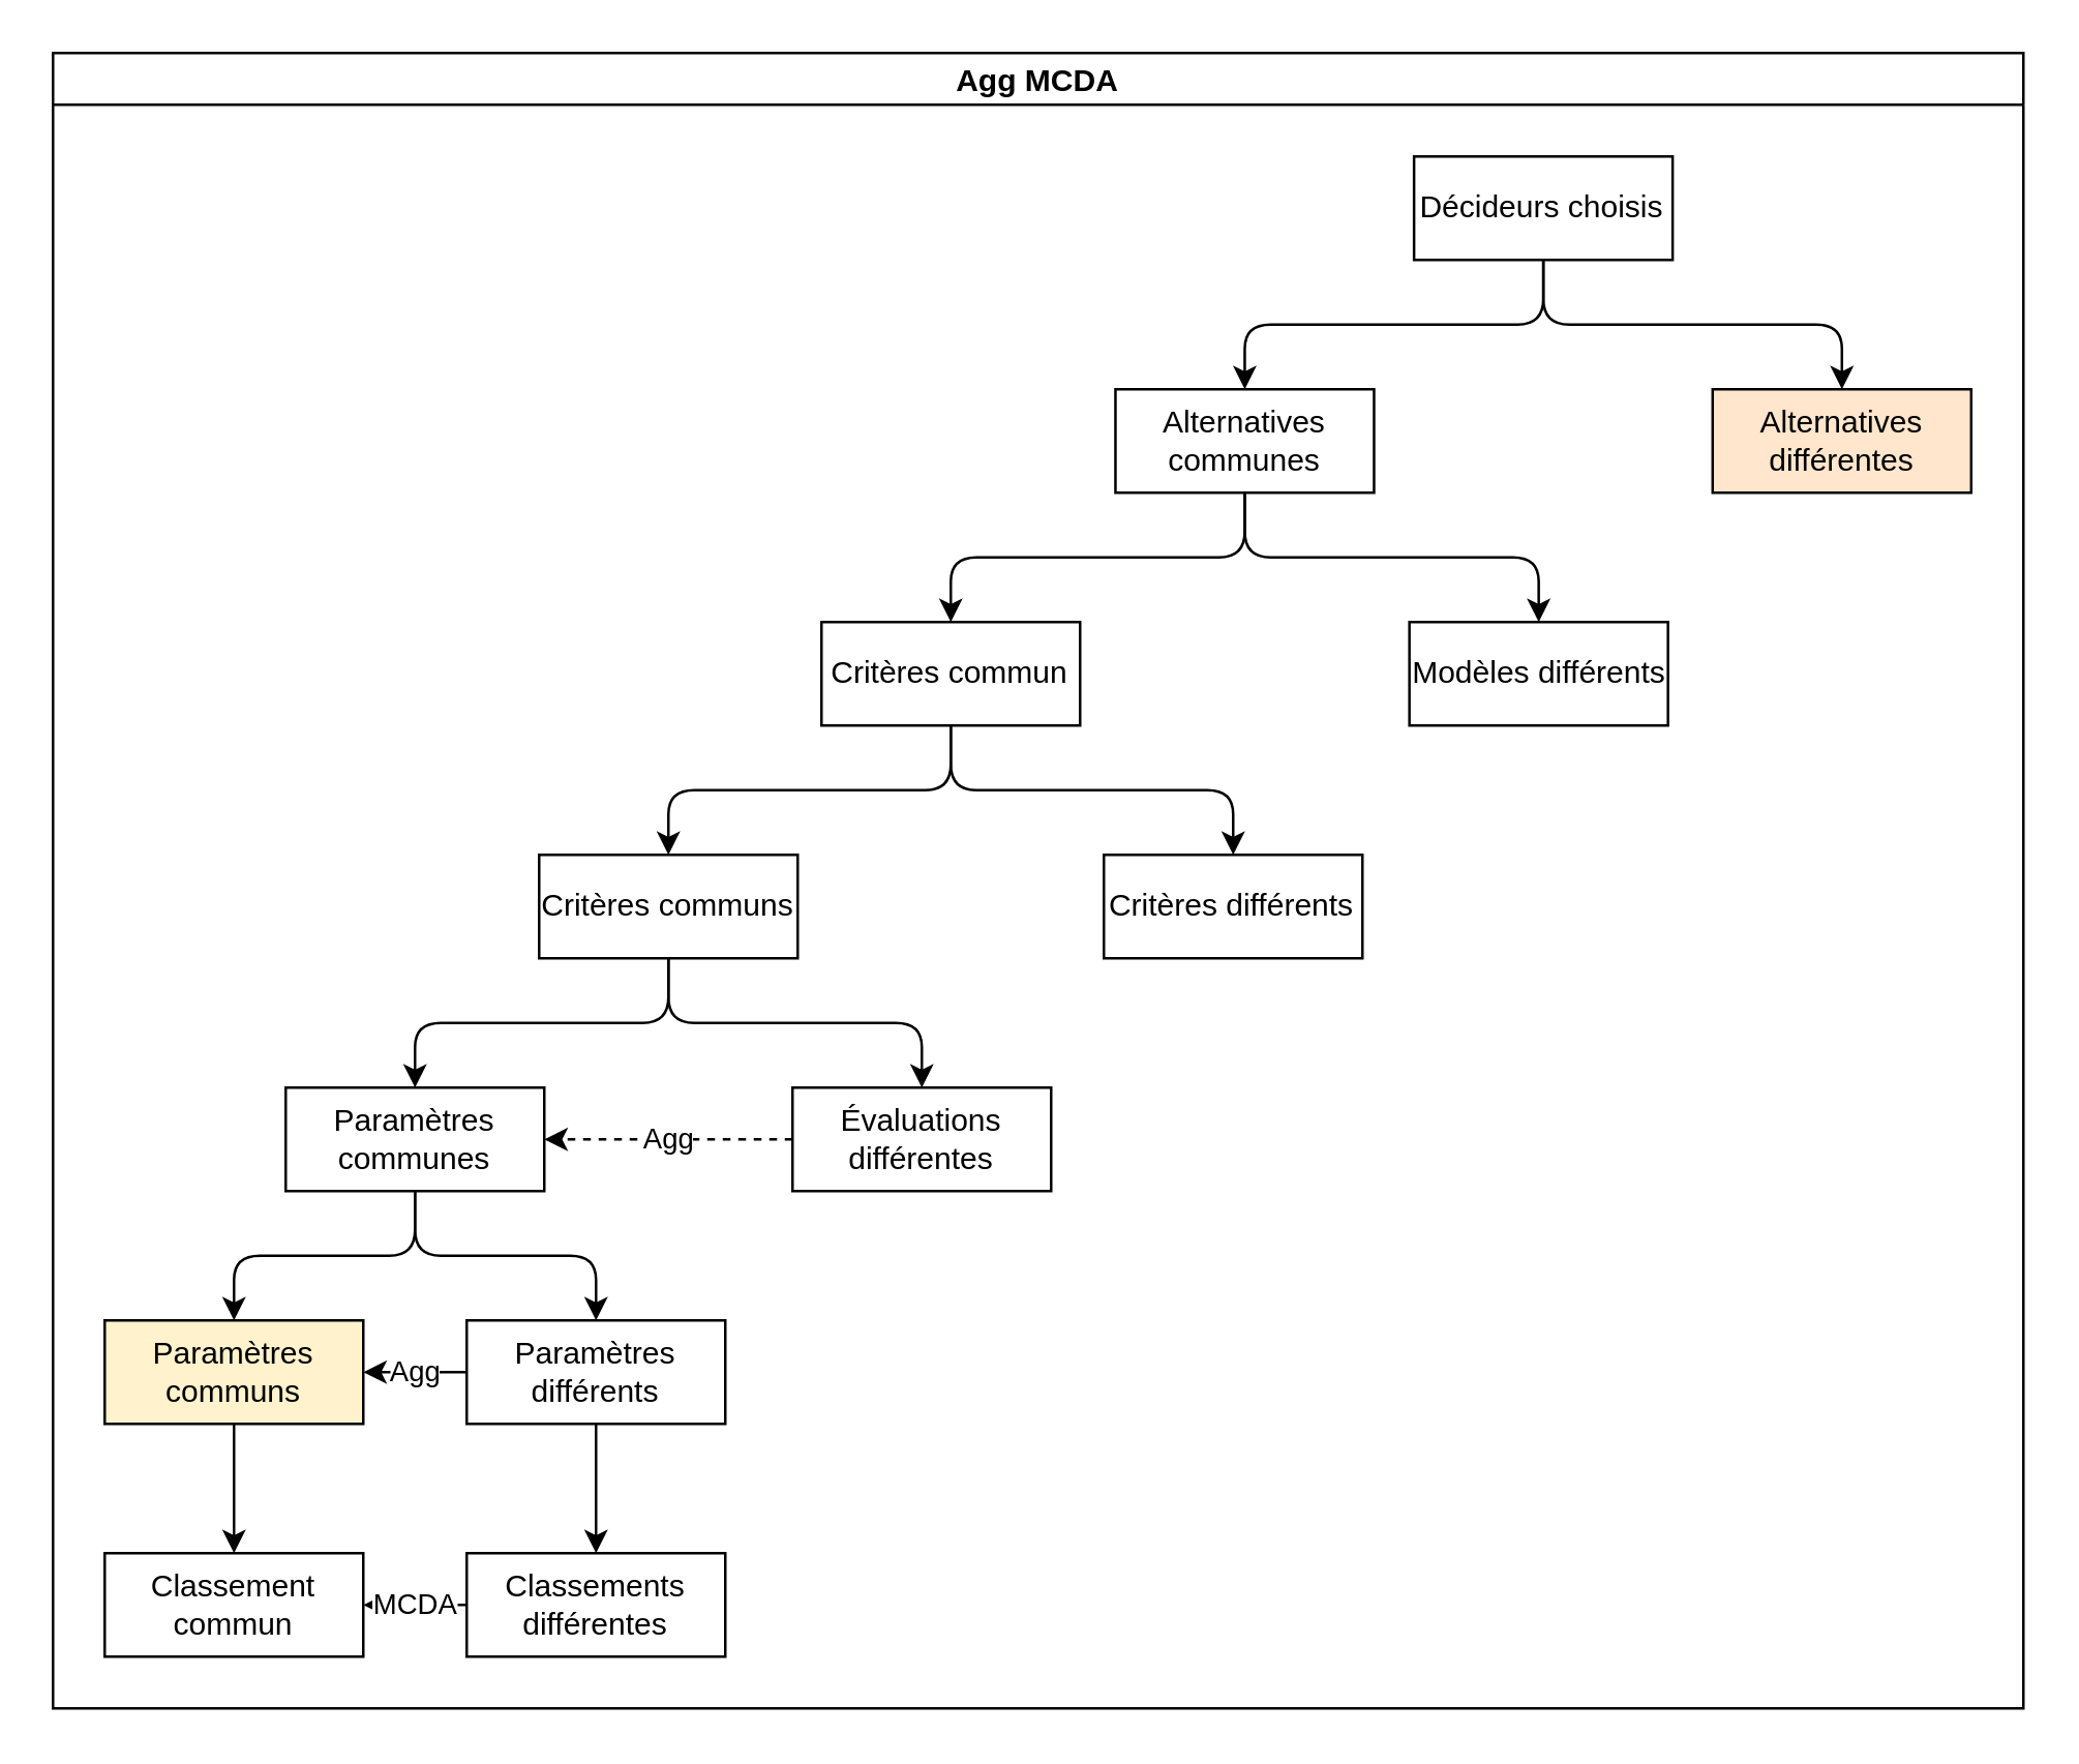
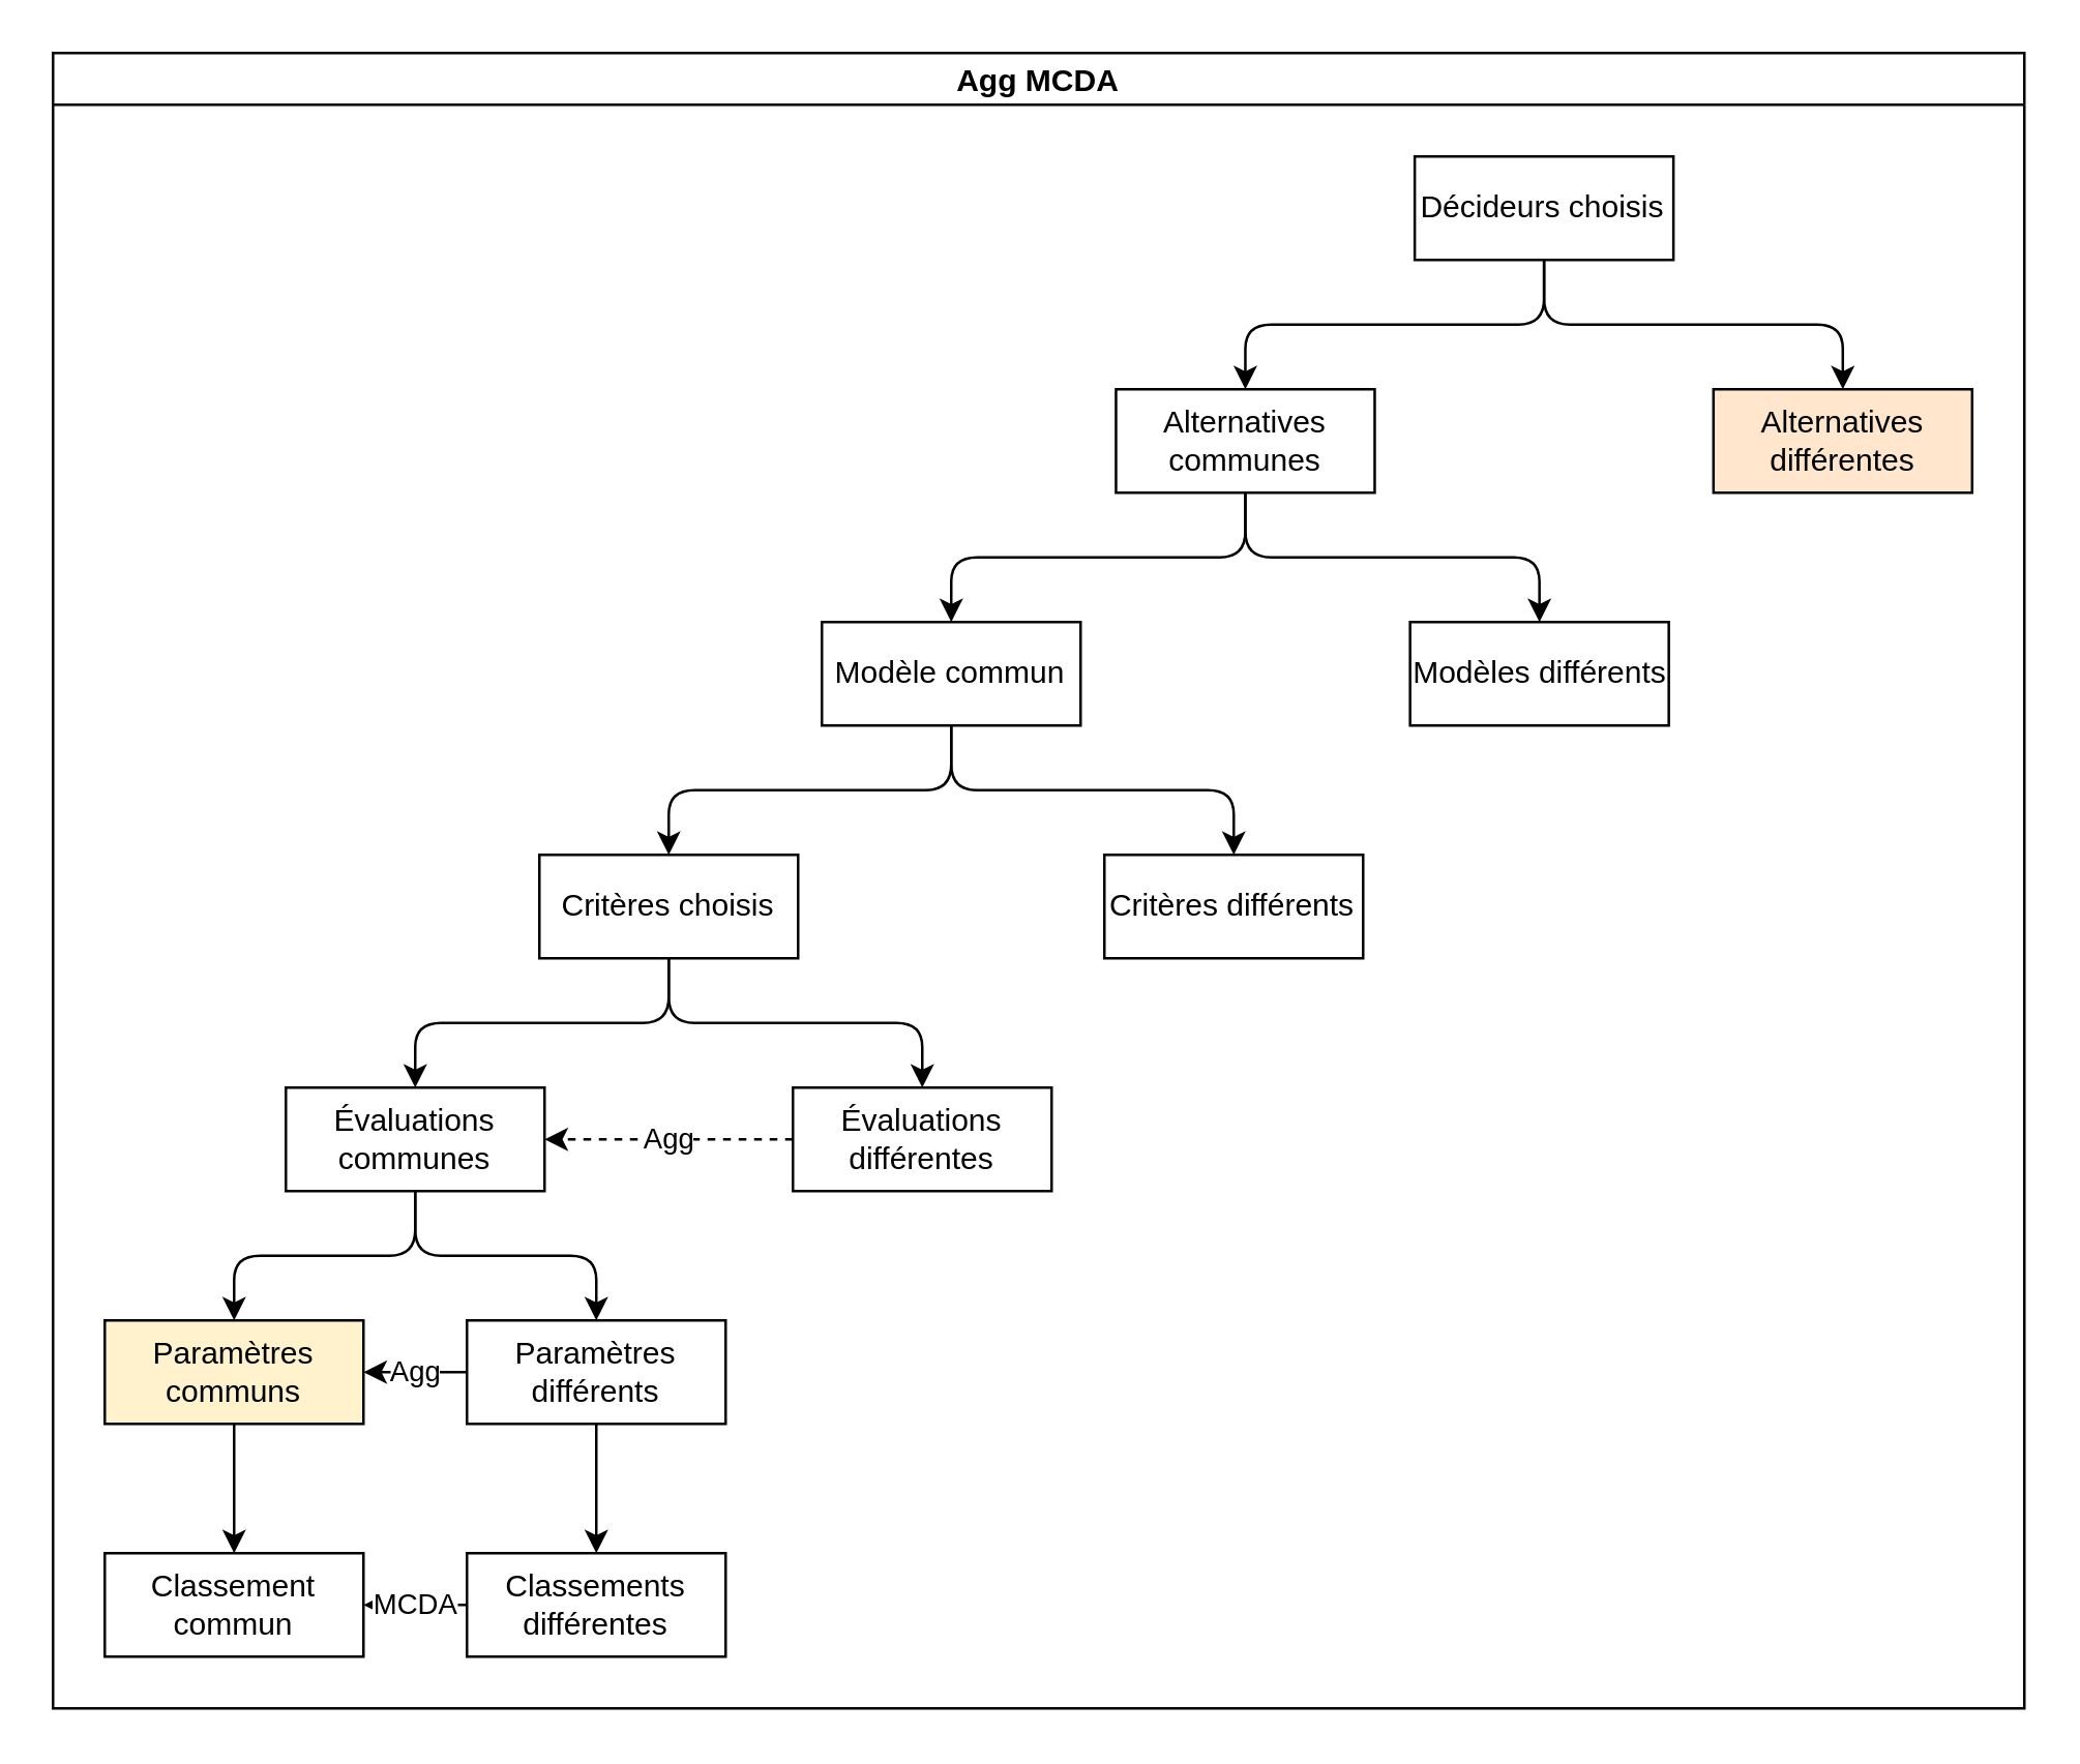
- <mxCell id="9" value="Critères commun" style="whiteSpace=wrap;html=1;" vertex="1" parent="2"><mxGeometry x="297.2" y="220" width="100" height="40" as="geometry" /></mxCell>
+ <mxCell id="9" value="Modèle commun" style="whiteSpace=wrap;html=1;" vertex="1" parent="2"><mxGeometry x="297.2" y="220" width="100" height="40" as="geometry" /></mxCell>
- <mxCell id="13" value="Critères communs" style="whiteSpace=wrap;html=1;" vertex="1" parent="2"><mxGeometry x="188" y="310" width="100" height="40" as="geometry" /></mxCell>
+ <mxCell id="13" value="Critères choisis" style="whiteSpace=wrap;html=1;" vertex="1" parent="2"><mxGeometry x="188" y="310" width="100" height="40" as="geometry" /></mxCell>
- <mxCell id="18" value="Paramètres communes" style="whiteSpace=wrap;html=1;" vertex="1" parent="2"><mxGeometry x="90" y="400" width="100" height="40" as="geometry" /></mxCell>
+ <mxCell id="18" value="Évaluations communes" style="whiteSpace=wrap;html=1;" vertex="1" parent="2"><mxGeometry x="90" y="400" width="100" height="40" as="geometry" /></mxCell>
